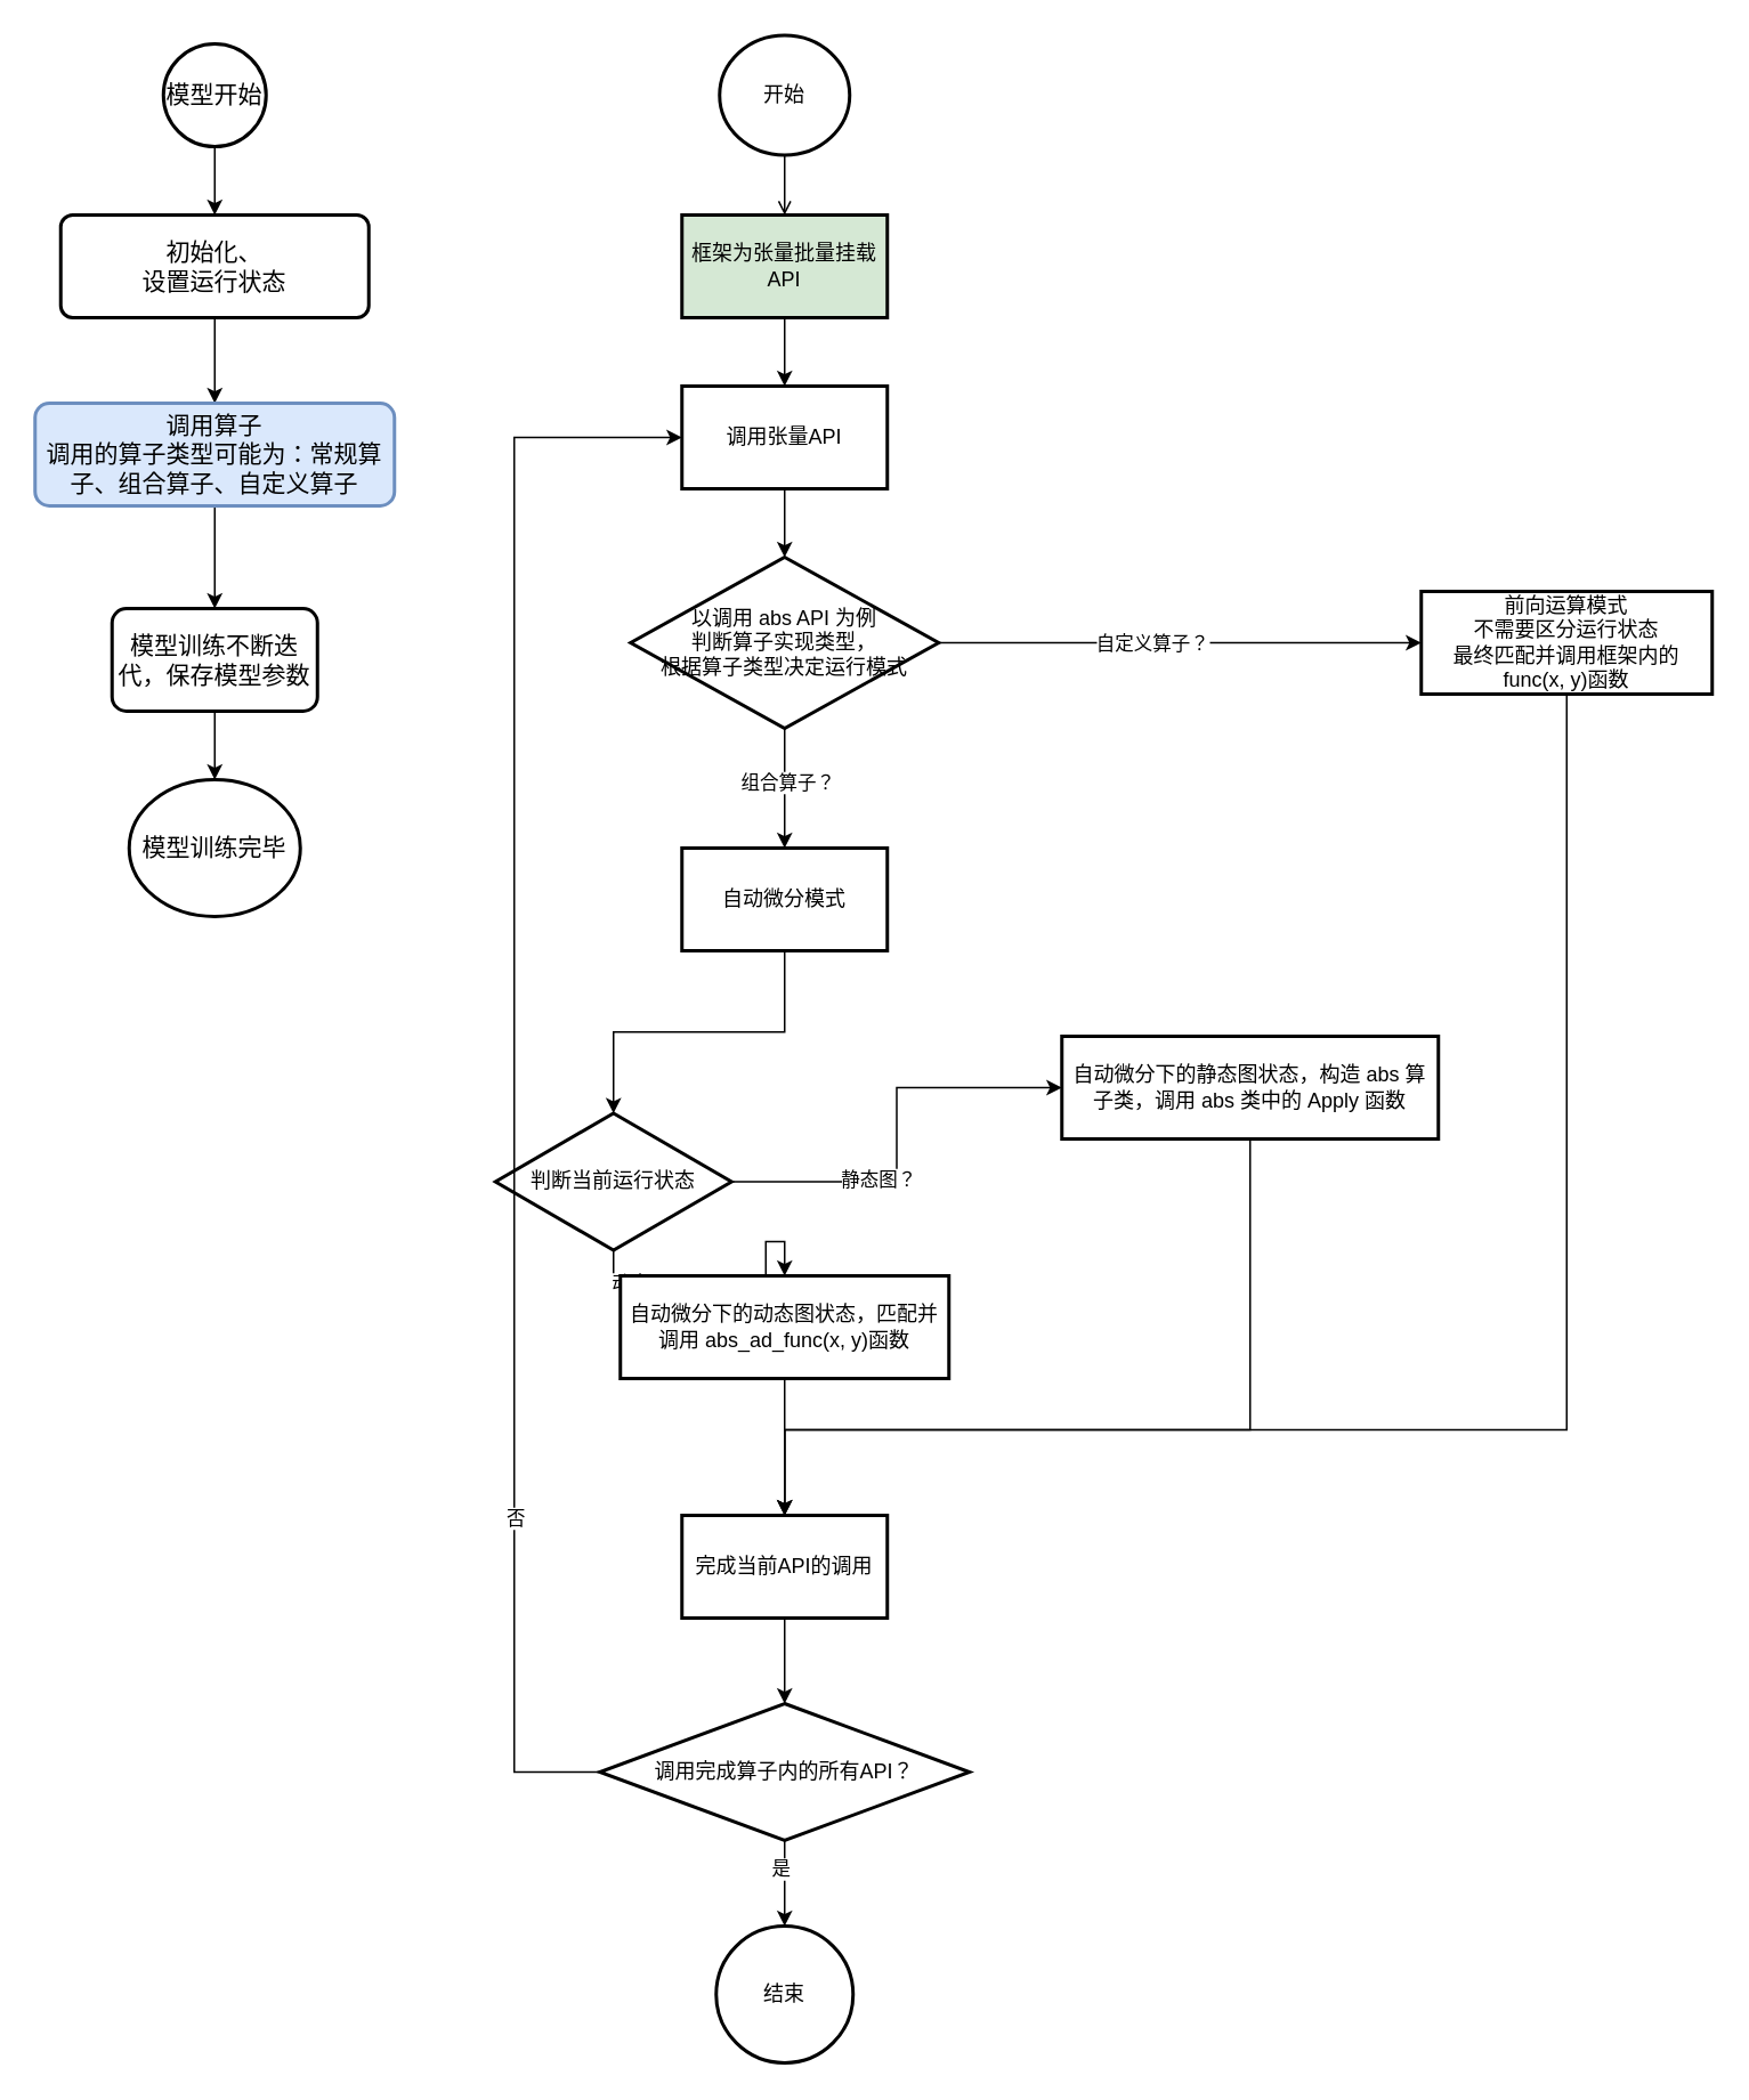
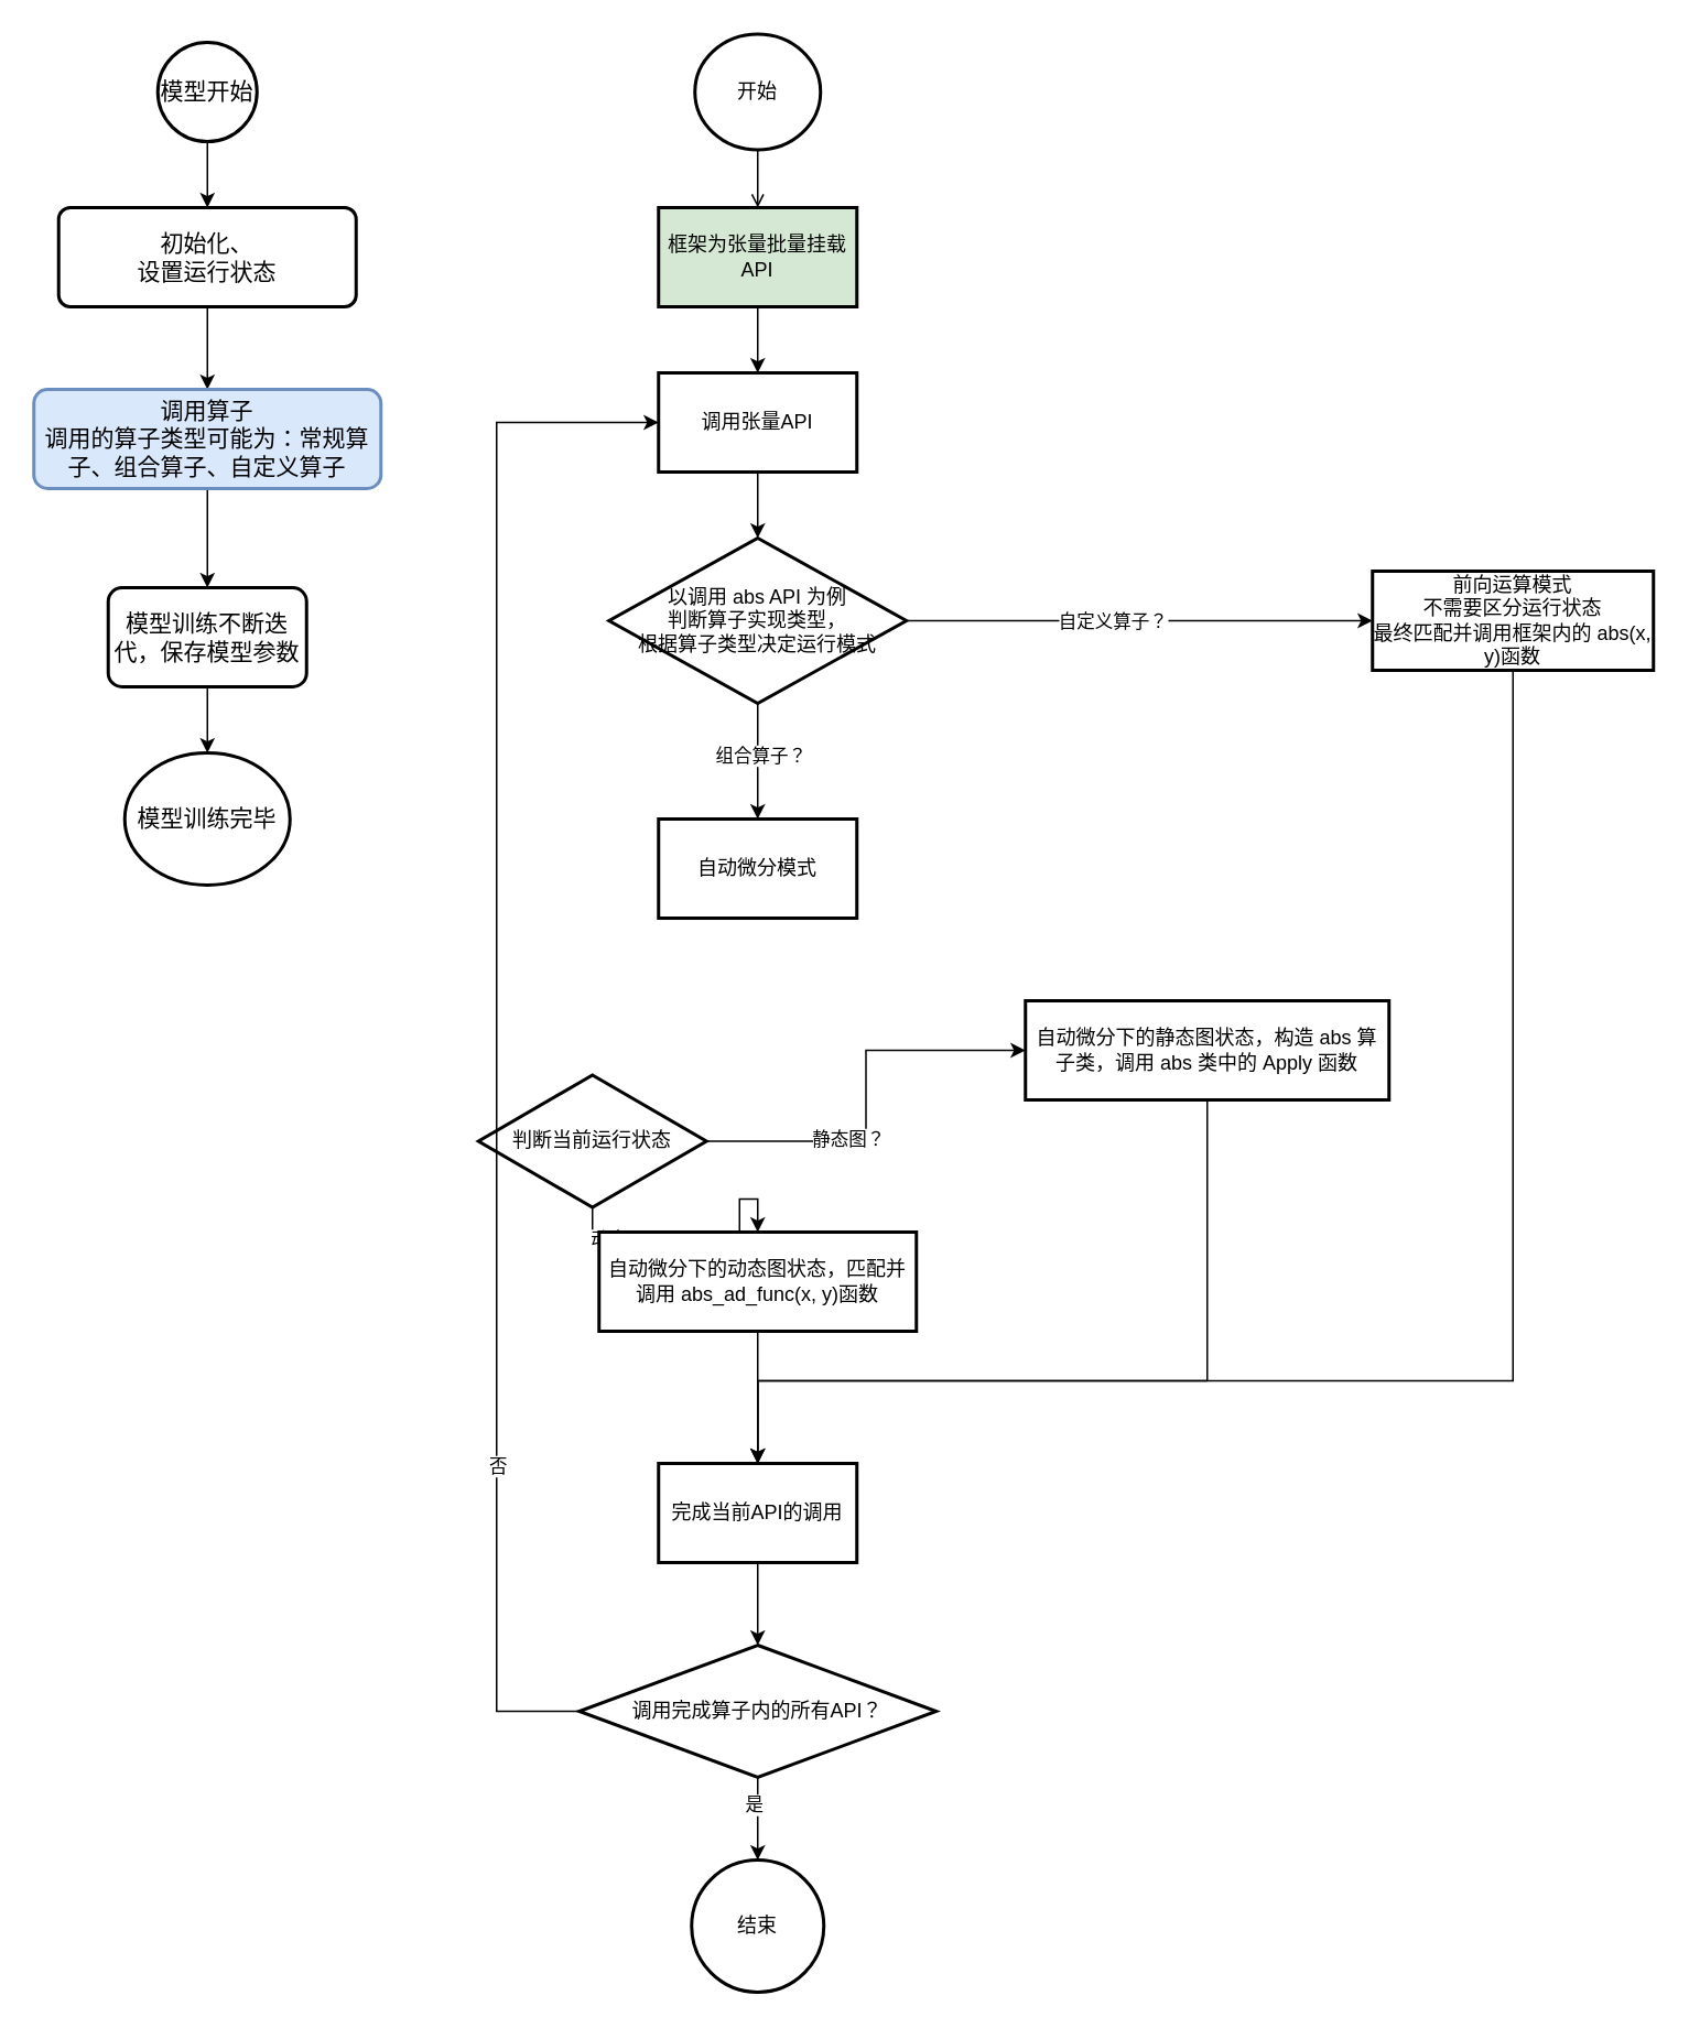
- <mxCell id="23" value="前向运算模式&lt;br&gt;不需要区分运行状态&lt;br&gt;最终匹配并调用框架内的 func(x, y)函数" style="whiteSpace=wrap;html=1;strokeWidth=2;" vertex="1" parent="1"><mxGeometry x="830" y="345" width="170" height="60" as="geometry" /></mxCell>
+ <mxCell id="23" value="前向运算模式&lt;br&gt;不需要区分运行状态&lt;br&gt;最终匹配并调用框架内的 abs(x, y)函数" style="whiteSpace=wrap;html=1;strokeWidth=2;" vertex="1" parent="1"><mxGeometry x="830" y="345" width="170" height="60" as="geometry" /></mxCell>
- <mxCell id="24" value="" style="edgeStyle=orthogonalEdgeStyle;rounded=0;orthogonalLoop=1;jettySize=auto;html=1;" edge="1" parent="1" source="25" target="30"><mxGeometry relative="1" as="geometry" /></mxCell>
